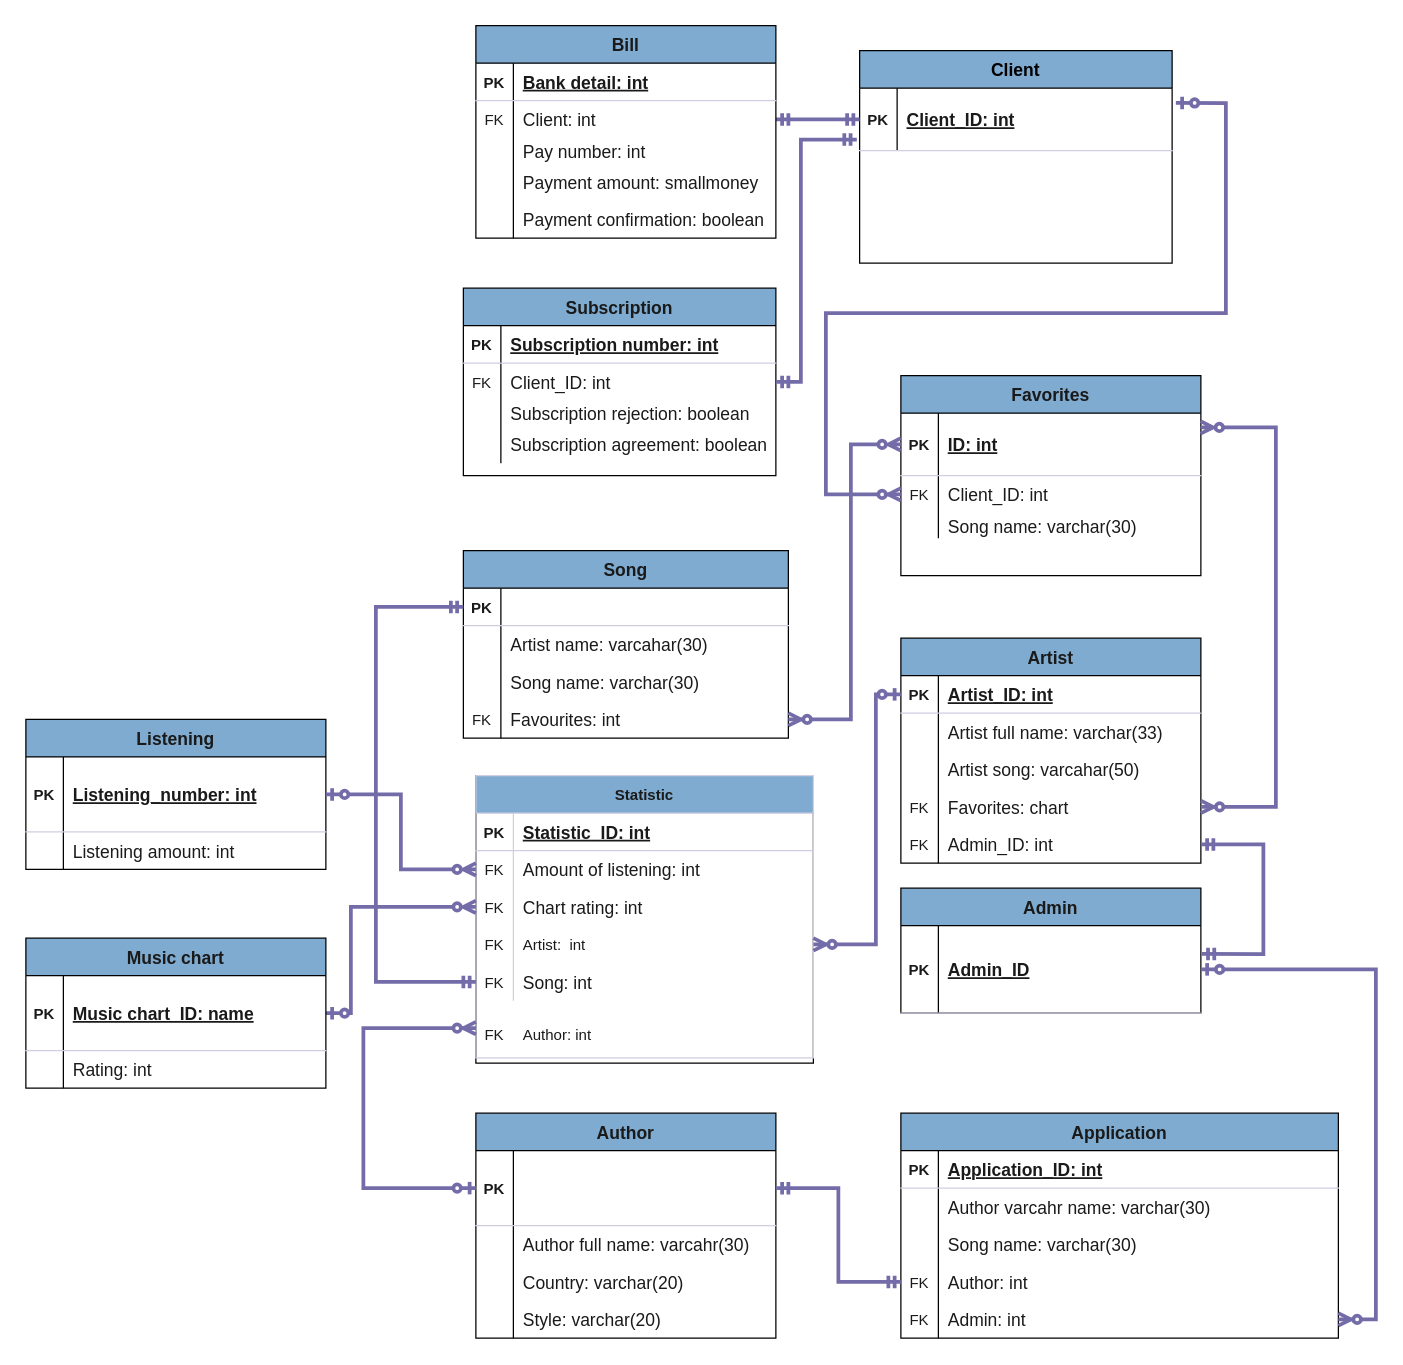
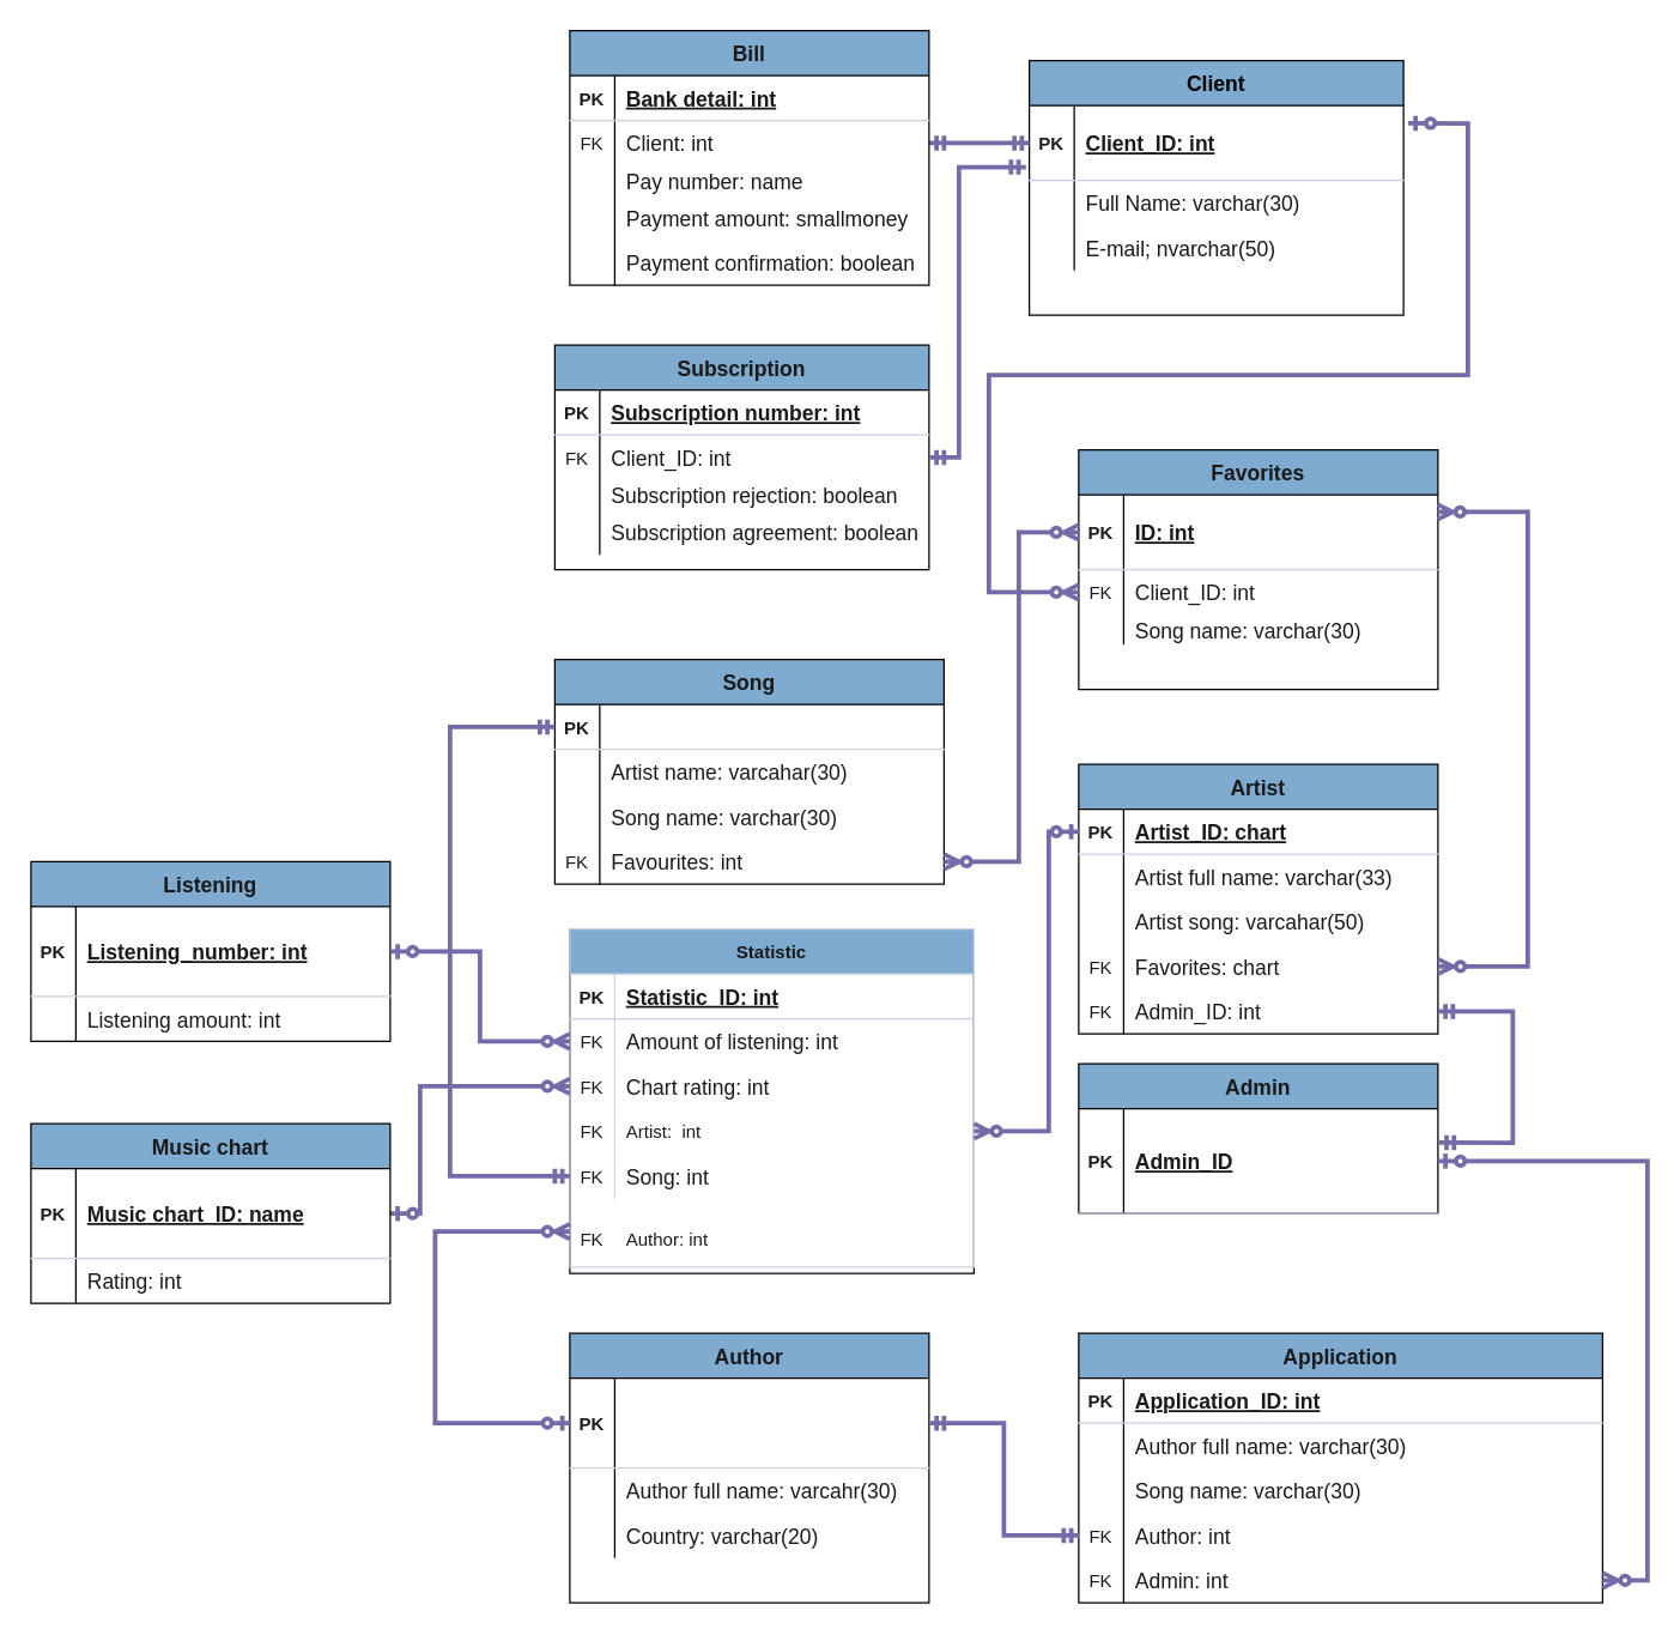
- <mxCell id="141" value="Pay number: int" style="shape=partialRectangle;connectable=0;fillColor=none;top=0;left=0;bottom=0;right=0;align=left;spacingLeft=6;overflow=hidden;strokeColor=#D0CEE2;fontColor=#1A1A1A;rounded=0;fontSize=14;" parent="139" vertex="1"><mxGeometry x="30" width="210" height="20" as="geometry"><mxRectangle width="210" height="20" as="alternateBounds" /></mxGeometry></mxCell>
+ <mxCell id="141" value="Pay number: name" style="shape=partialRectangle;connectable=0;fillColor=none;top=0;left=0;bottom=0;right=0;align=left;spacingLeft=6;overflow=hidden;strokeColor=#D0CEE2;fontColor=#1A1A1A;rounded=0;fontSize=14;" parent="139" vertex="1"><mxGeometry x="30" width="210" height="20" as="geometry"><mxRectangle width="210" height="20" as="alternateBounds" /></mxGeometry></mxCell>
+ <mxCell id="77" value="Full Name: varchar(30)" style="shape=partialRectangle;connectable=0;fillColor=none;top=0;left=0;bottom=0;right=0;align=left;spacingLeft=6;overflow=hidden;strokeColor=#D0CEE2;fontColor=#1A1A1A;rounded=0;fontSize=14;" parent="75" vertex="1"><mxGeometry x="30" width="220" height="30" as="geometry"><mxRectangle width="220" height="30" as="alternateBounds" /></mxGeometry></mxCell>
+ <mxCell id="80" value="E-mail; nvarchar(50)" style="shape=partialRectangle;connectable=0;fillColor=none;top=0;left=0;bottom=0;right=0;align=left;spacingLeft=6;overflow=hidden;strokeColor=#D0CEE2;fontColor=#1A1A1A;rounded=0;fontSize=14;" parent="78" vertex="1"><mxGeometry x="30" width="220" height="30" as="geometry"><mxRectangle width="220" height="30" as="alternateBounds" /></mxGeometry></mxCell>
- <mxCell id="46" value="Artist_ID: int" style="shape=partialRectangle;connectable=0;fillColor=none;top=0;left=0;bottom=0;right=0;align=left;spacingLeft=6;fontStyle=5;overflow=hidden;strokeColor=#D0CEE2;fontColor=#1A1A1A;rounded=0;fontSize=14;" parent="44" vertex="1"><mxGeometry x="30" width="210" height="30" as="geometry"><mxRectangle width="210" height="30" as="alternateBounds" /></mxGeometry></mxCell>
+ <mxCell id="46" value="Artist_ID: chart" style="shape=partialRectangle;connectable=0;fillColor=none;top=0;left=0;bottom=0;right=0;align=left;spacingLeft=6;fontStyle=5;overflow=hidden;strokeColor=#D0CEE2;fontColor=#1A1A1A;rounded=0;fontSize=14;" parent="44" vertex="1"><mxGeometry x="30" width="210" height="30" as="geometry"><mxRectangle width="210" height="30" as="alternateBounds" /></mxGeometry></mxCell>
- <mxCell id="33" value="Author varcahr name: varchar(30)" style="shape=partialRectangle;connectable=0;fillColor=none;top=0;left=0;bottom=0;right=0;align=left;spacingLeft=6;overflow=hidden;strokeColor=#D0CEE2;fontColor=#1A1A1A;rounded=0;fontSize=14;" parent="31" vertex="1"><mxGeometry x="30" width="320" height="30" as="geometry"><mxRectangle width="320" height="30" as="alternateBounds" /></mxGeometry></mxCell>
+ <mxCell id="33" value="Author full name: varchar(30)" style="shape=partialRectangle;connectable=0;fillColor=none;top=0;left=0;bottom=0;right=0;align=left;spacingLeft=6;overflow=hidden;strokeColor=#D0CEE2;fontColor=#1A1A1A;rounded=0;fontSize=14;" parent="31" vertex="1"><mxGeometry x="30" width="320" height="30" as="geometry"><mxRectangle width="320" height="30" as="alternateBounds" /></mxGeometry></mxCell>
- <mxCell id="120" value="Style: varchar(20)" style="shape=partialRectangle;connectable=0;fillColor=none;top=0;left=0;bottom=0;right=0;align=left;spacingLeft=6;overflow=hidden;strokeColor=#D0CEE2;fontColor=#1A1A1A;rounded=0;fontSize=14;" parent="118" vertex="1"><mxGeometry x="30" width="210" height="30" as="geometry"><mxRectangle width="210" height="30" as="alternateBounds" /></mxGeometry></mxCell>
